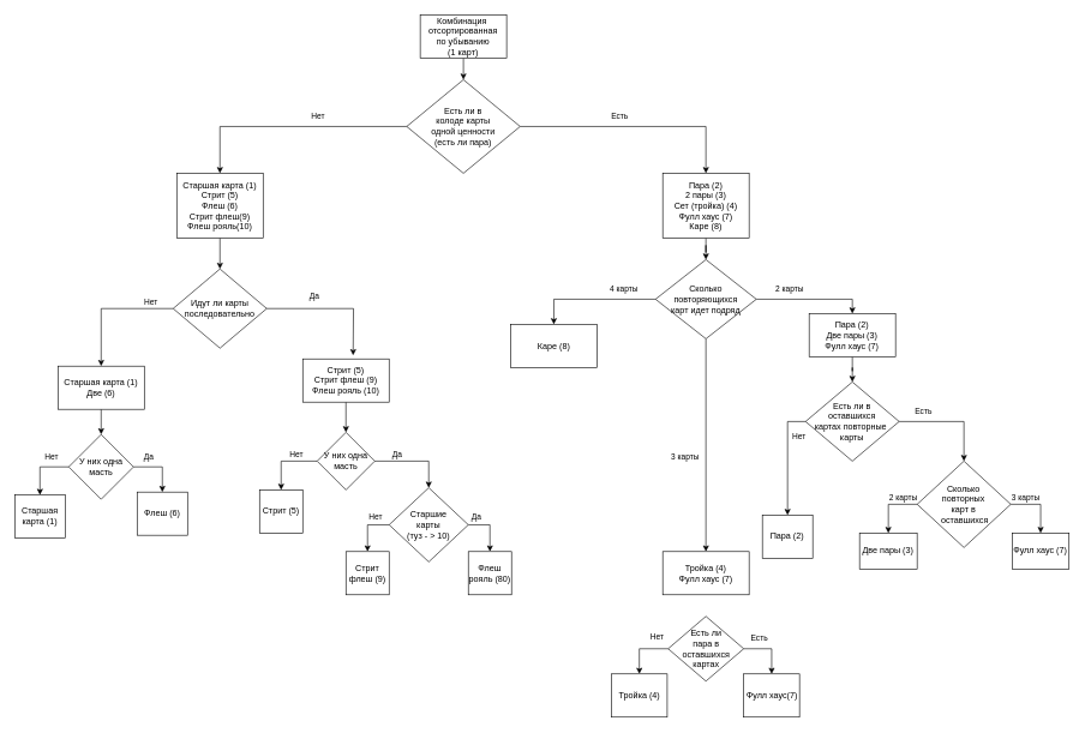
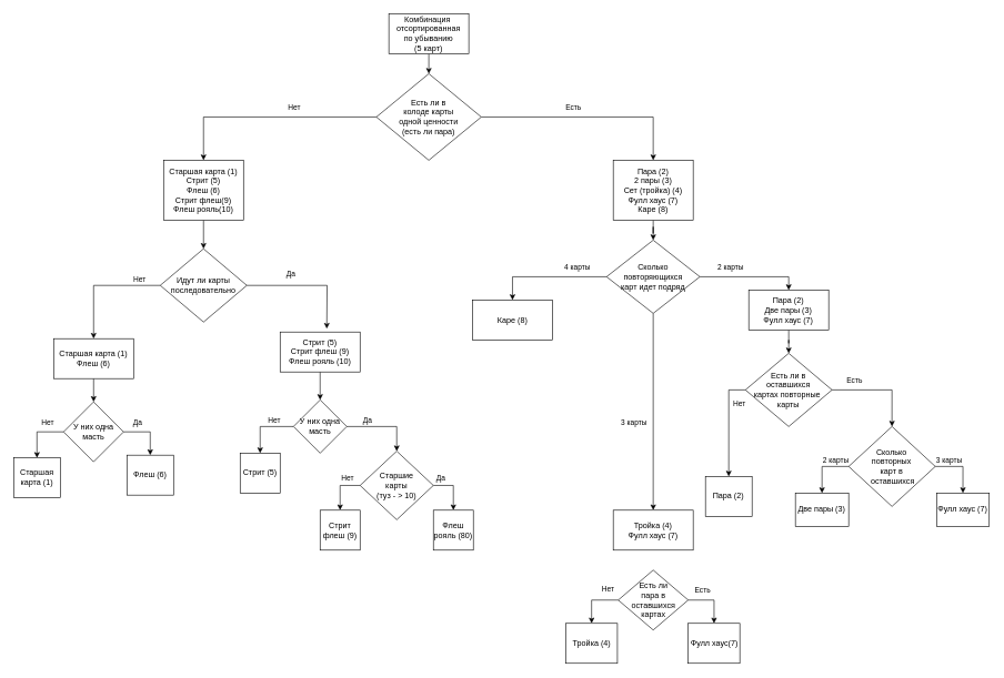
- <mxCell id="3" value="Комбинация&amp;nbsp;&lt;br&gt;отсортированная&lt;br&gt;по убыванию&lt;br&gt;(1 карт)" style="rounded=0;whiteSpace=wrap;html=1;" parent="1" vertex="1"><mxGeometry x="583.18" y="20" width="120" height="60" as="geometry" /></mxCell>
+ <mxCell id="3" value="Комбинация&amp;nbsp;&lt;br&gt;отсортированная&lt;br&gt;по убыванию&lt;br&gt;(5 карт)" style="rounded=0;whiteSpace=wrap;html=1;" parent="1" vertex="1"><mxGeometry x="583.18" y="20" width="120" height="60" as="geometry" /></mxCell>
- <mxCell id="52" value="Старшая карта (1)&lt;br&gt;Две (6)" style="rounded=0;whiteSpace=wrap;html=1;" parent="1" vertex="1"><mxGeometry x="80" y="508" width="120" height="60" as="geometry" /></mxCell>
+ <mxCell id="52" value="Старшая карта (1)&lt;br&gt;Флеш (6)" style="rounded=0;whiteSpace=wrap;html=1;" parent="1" vertex="1"><mxGeometry x="80" y="508" width="120" height="60" as="geometry" /></mxCell>
